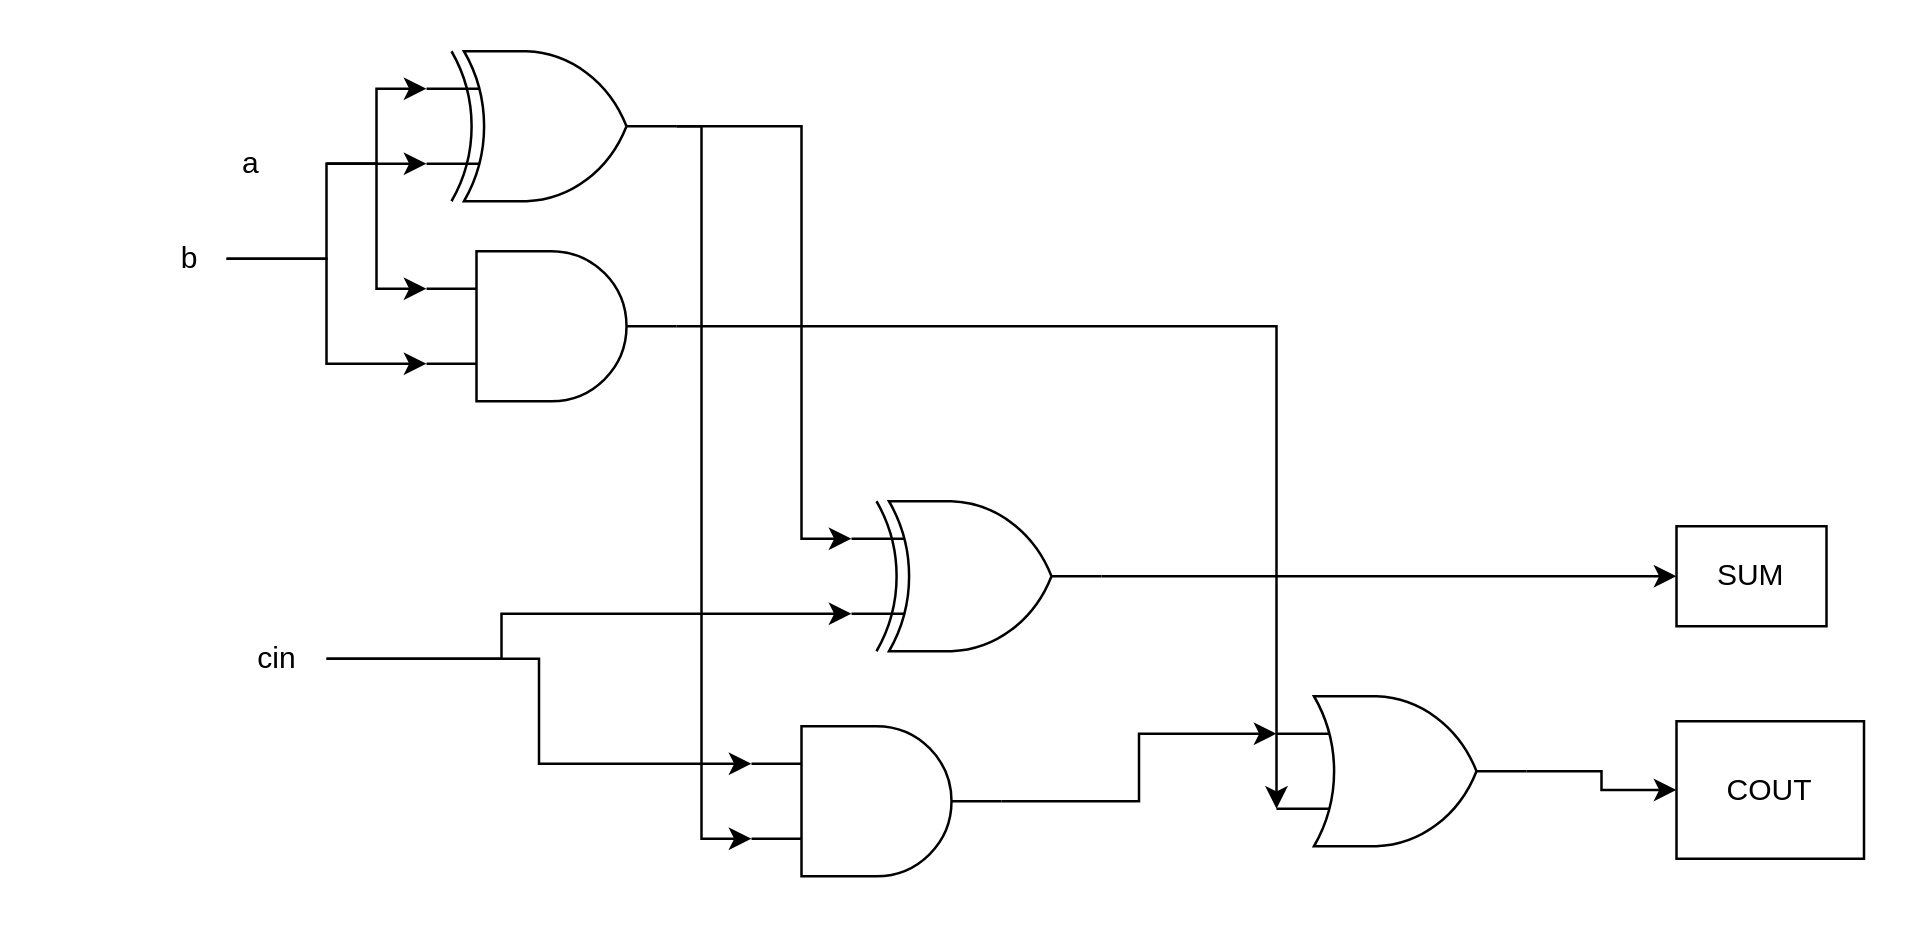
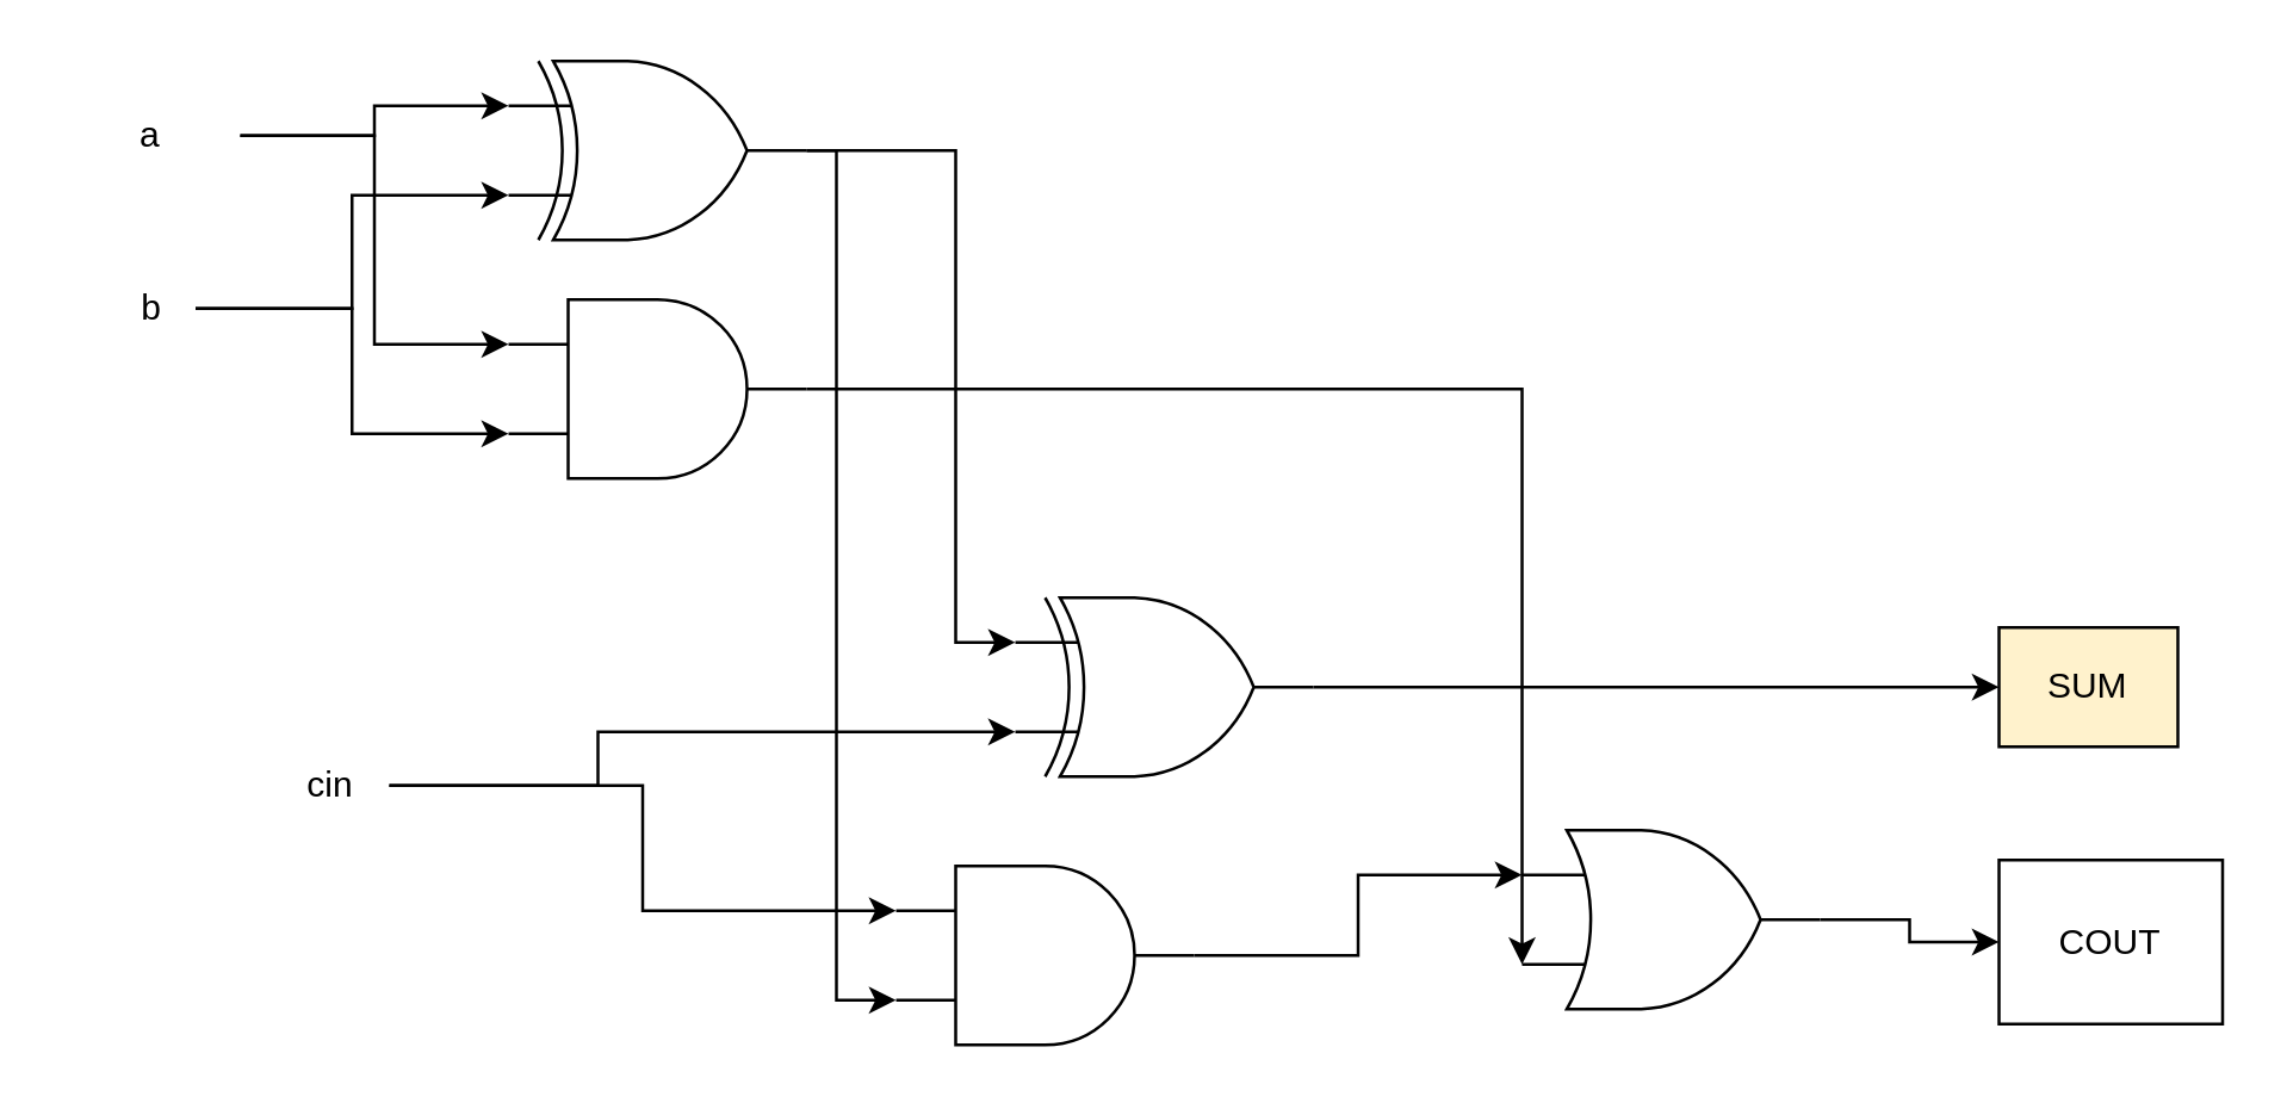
- <mxCell id="9" value="a" style="text;strokeColor=none;align=center;fillColor=none;html=1;verticalAlign=middle;whiteSpace=wrap;rounded=0;" vertex="1" parent="1"><mxGeometry x="70" y="50" width="60" height="30" as="geometry" /></mxCell>
+ <mxCell id="9" value="a" style="text;strokeColor=none;align=center;fillColor=none;html=1;verticalAlign=middle;whiteSpace=wrap;rounded=0;" vertex="1" parent="1"><mxGeometry x="20" y="30" width="60" height="30" as="geometry" /></mxCell>
- <mxCell id="12" value="b" style="text;html=1;align=center;verticalAlign=middle;resizable=0;points=[];autosize=1;strokeColor=none;fillColor=none;" vertex="1" parent="1"><mxGeometry x="60" y="88" width="30" height="30" as="geometry" /></mxCell>
+ <mxCell id="12" value="b" style="text;html=1;align=center;verticalAlign=middle;resizable=0;points=[];autosize=1;strokeColor=none;fillColor=none;" vertex="1" parent="1"><mxGeometry x="35" y="88" width="30" height="30" as="geometry" /></mxCell>
- <mxCell id="20" value="SUM" style="whiteSpace=wrap;html=1;" vertex="1" parent="1"><mxGeometry x="670" y="210" width="60" height="40" as="geometry" /></mxCell>
+ <mxCell id="20" value="SUM" style="whiteSpace=wrap;html=1;fillColor=#fff2cc;" vertex="1" parent="1"><mxGeometry x="670" y="210" width="60" height="40" as="geometry" /></mxCell>
